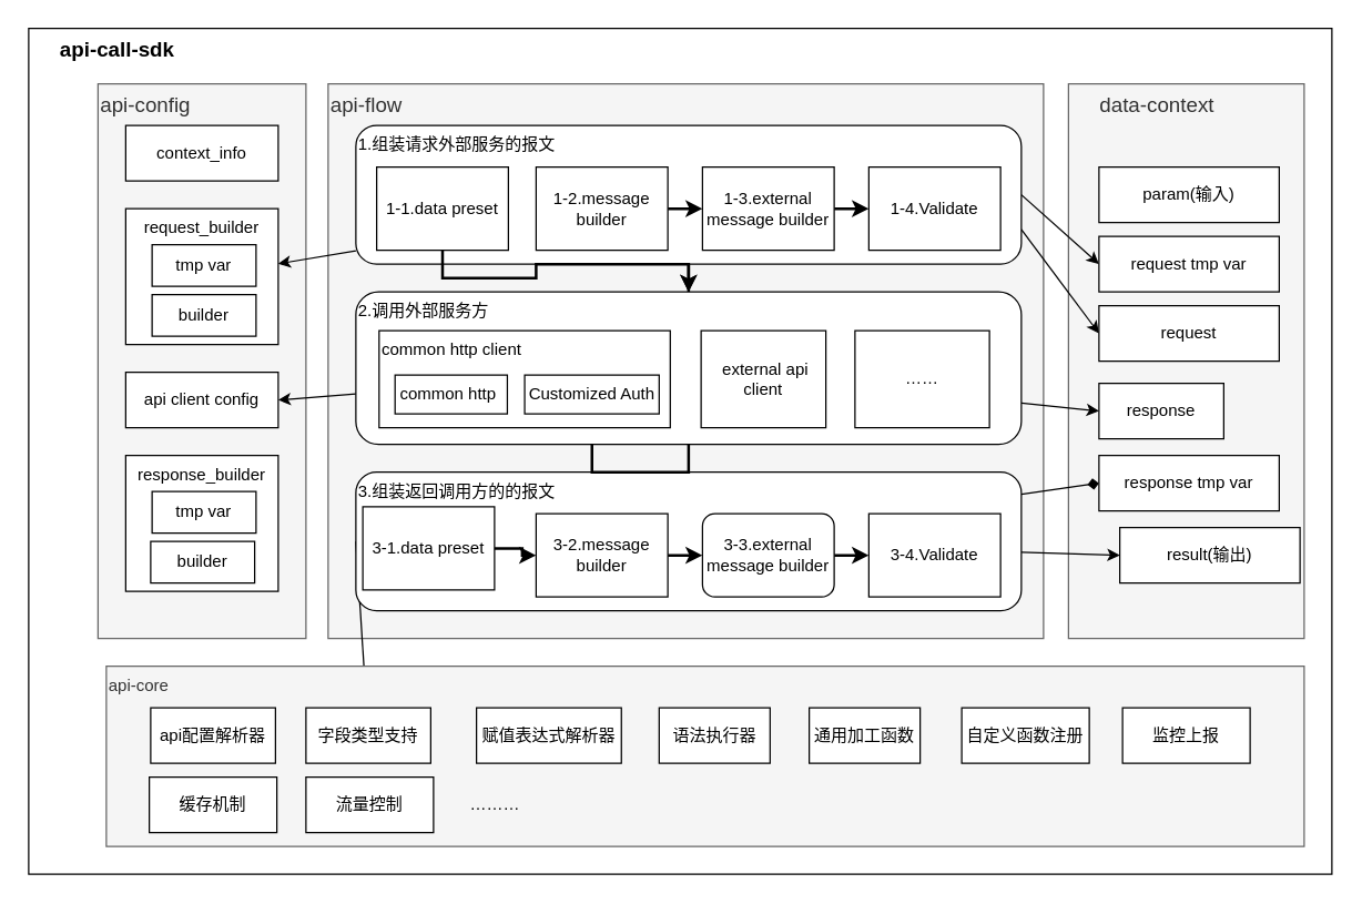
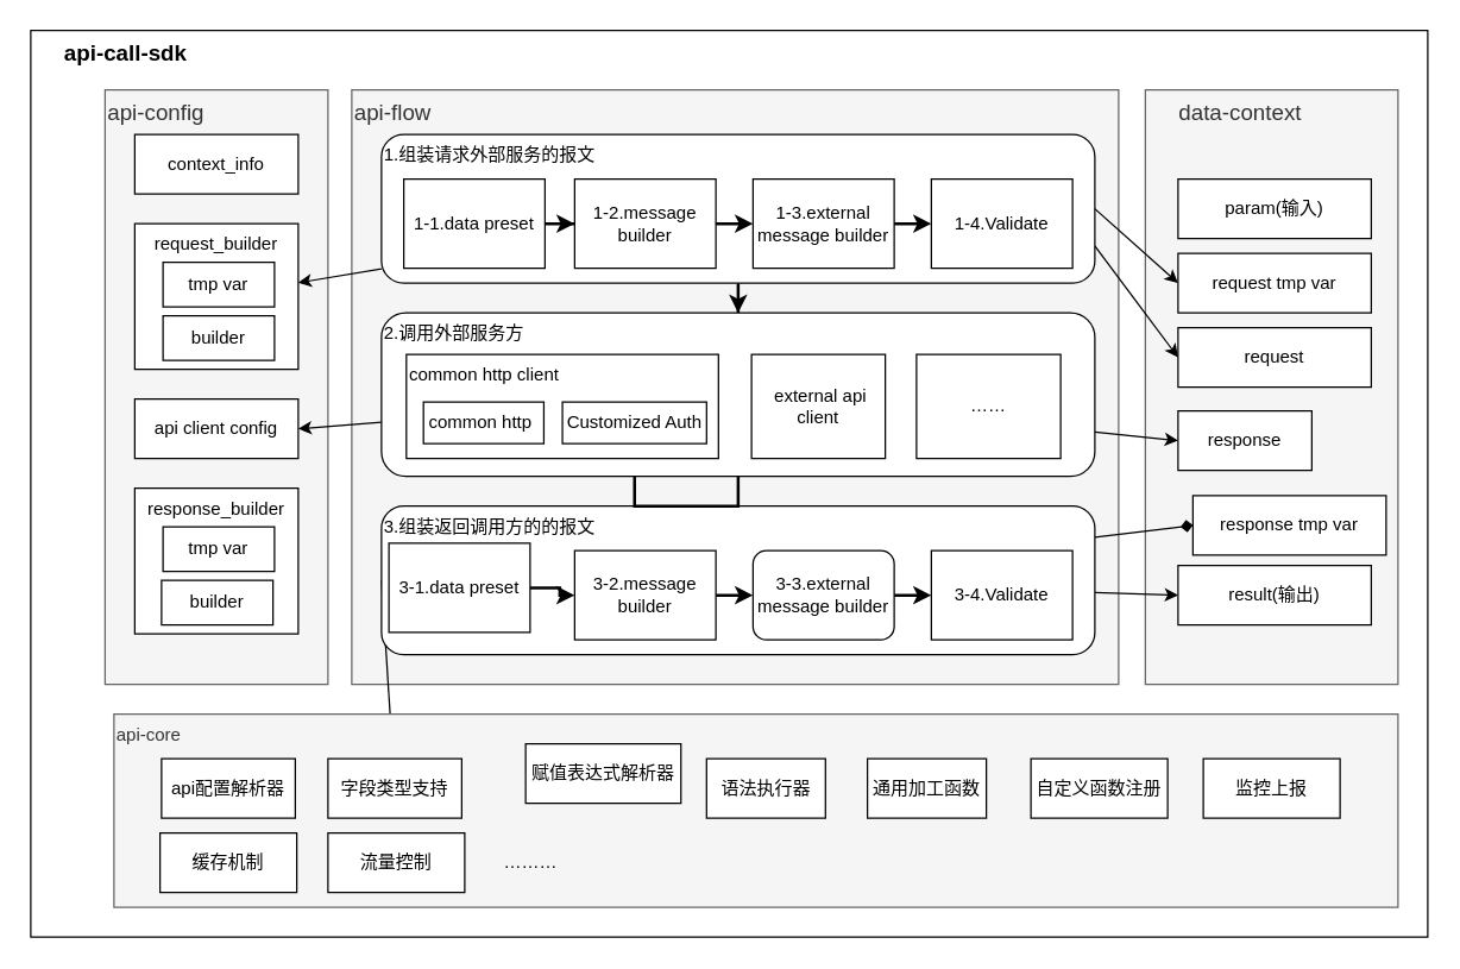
- <mxCell id="11" value="" style="edgeStyle=orthogonalEdgeStyle;rounded=0;orthogonalLoop=1;jettySize=auto;html=1;strokeColor=#000000;strokeWidth=2;fontColor=#000000;" parent="1" source="12" target="32" edge="1"><mxGeometry relative="1" as="geometry" /></mxCell>
+ <mxCell id="11" value="" style="edgeStyle=orthogonalEdgeStyle;rounded=0;orthogonalLoop=1;jettySize=auto;html=1;strokeColor=#000000;strokeWidth=2;fontColor=#000000;" parent="1" source="12" target="14" edge="1"><mxGeometry relative="1" as="geometry" /></mxCell>
- <mxCell id="40" value="response tmp var" style="rounded=0;whiteSpace=wrap;html=1;fontColor=#000000;" parent="1" vertex="1"><mxGeometry x="792" y="328" width="130" height="40" as="geometry" /></mxCell>
+ <mxCell id="40" value="response tmp var" style="rounded=0;whiteSpace=wrap;html=1;fontColor=#000000;" parent="1" vertex="1"><mxGeometry x="802" y="333" width="130" height="40" as="geometry" /></mxCell>
- <mxCell id="41" value="result(输出)" style="rounded=0;whiteSpace=wrap;html=1;fontColor=#000000;" parent="1" vertex="1"><mxGeometry x="807" y="380" width="130" height="40" as="geometry" /></mxCell>
+ <mxCell id="41" value="result(输出)" style="rounded=0;whiteSpace=wrap;html=1;fontColor=#000000;" parent="1" vertex="1"><mxGeometry x="792" y="380" width="130" height="40" as="geometry" /></mxCell>
- <mxCell id="53" value="赋值表达式解析器" style="rounded=0;whiteSpace=wrap;html=1;fontColor=#000000;" parent="1" vertex="1"><mxGeometry x="343" y="510" width="104.5" height="40" as="geometry" /></mxCell>
+ <mxCell id="53" value="赋值表达式解析器" style="rounded=0;whiteSpace=wrap;html=1;fontColor=#000000;" parent="1" vertex="1"><mxGeometry x="353" y="500" width="104.5" height="40" as="geometry" /></mxCell>
